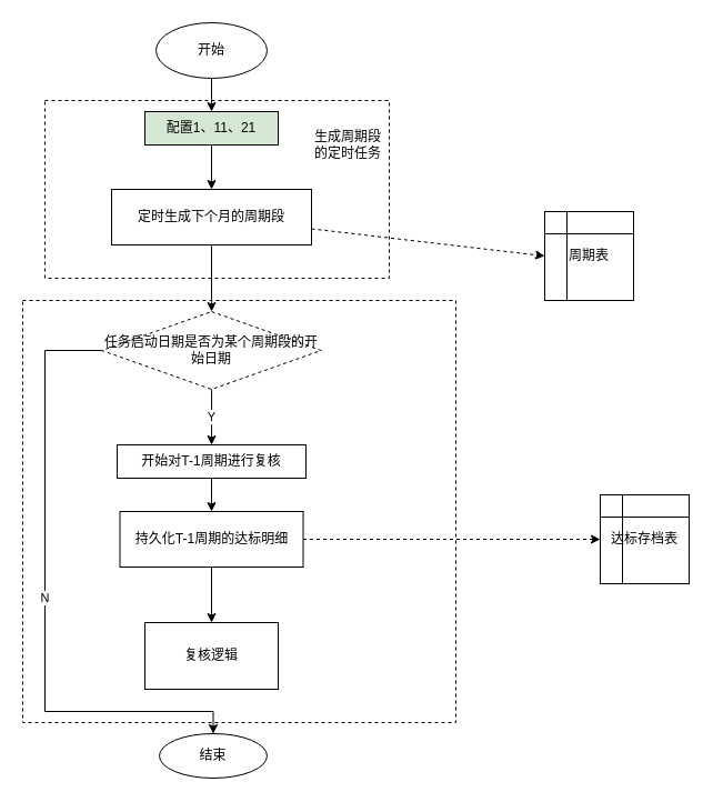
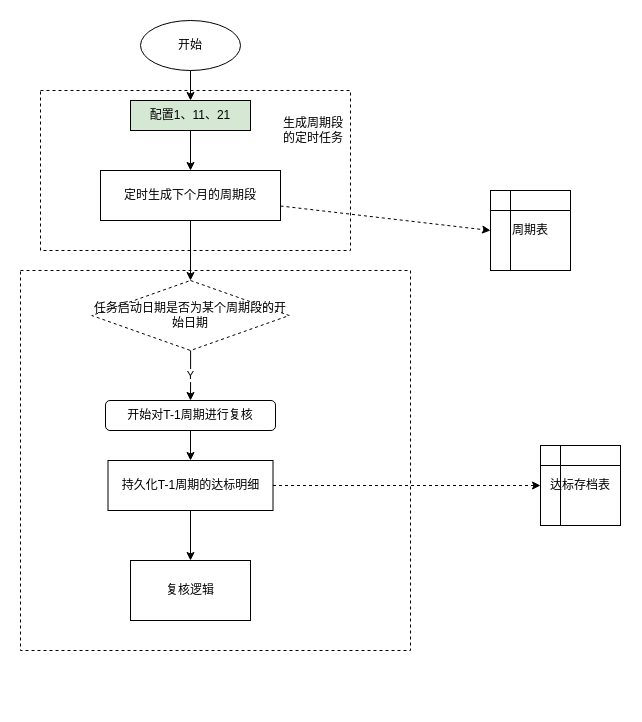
- <mxCell id="16" value="开始对T-1周期进行复核" style="rounded=0;whiteSpace=wrap;html=1;fillColor=none;" vertex="1" parent="1"><mxGeometry x="105" y="400" width="170" height="30" as="geometry" /></mxCell>
+ <mxCell id="16" value="开始对T-1周期进行复核" style="whiteSpace=wrap;html=1;fillColor=none;rounded=1;" vertex="1" parent="1"><mxGeometry x="105" y="400" width="170" height="30" as="geometry" /></mxCell>
- <mxCell id="13" value="N&lt;br&gt;" style="edgeStyle=orthogonalEdgeStyle;rounded=0;orthogonalLoop=1;jettySize=auto;html=1;entryX=0.5;entryY=0;entryDx=0;entryDy=0;" edge="1" parent="1" source="14" target="24"><mxGeometry relative="1" as="geometry"><mxPoint x="-30" y="315" as="targetPoint" /><Array as="points"><mxPoint x="40" y="315" /><mxPoint x="40" y="640" /><mxPoint x="192" y="640" /></Array></mxGeometry></mxCell>
- <mxCell id="24" value="结束" style="ellipse;whiteSpace=wrap;html=1;fillColor=none;" vertex="1" parent="1"><mxGeometry x="143" y="660" width="97" height="40" as="geometry" /></mxCell>
